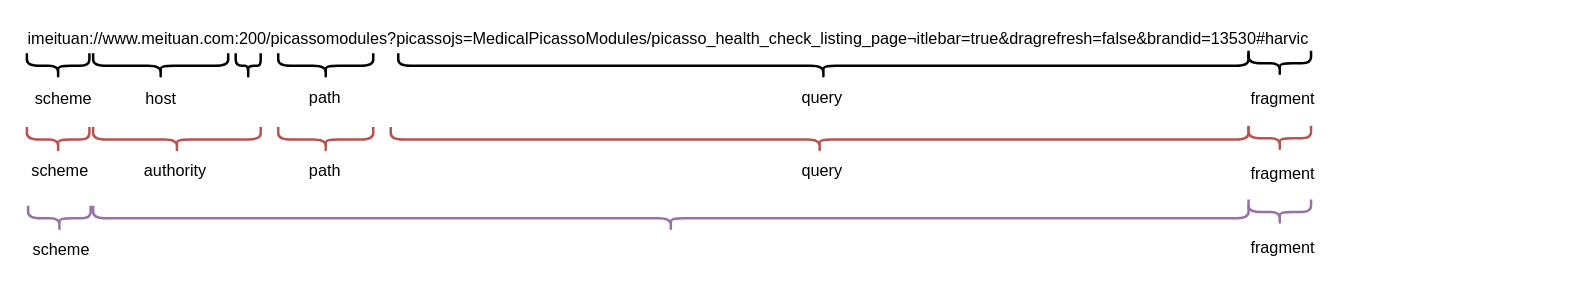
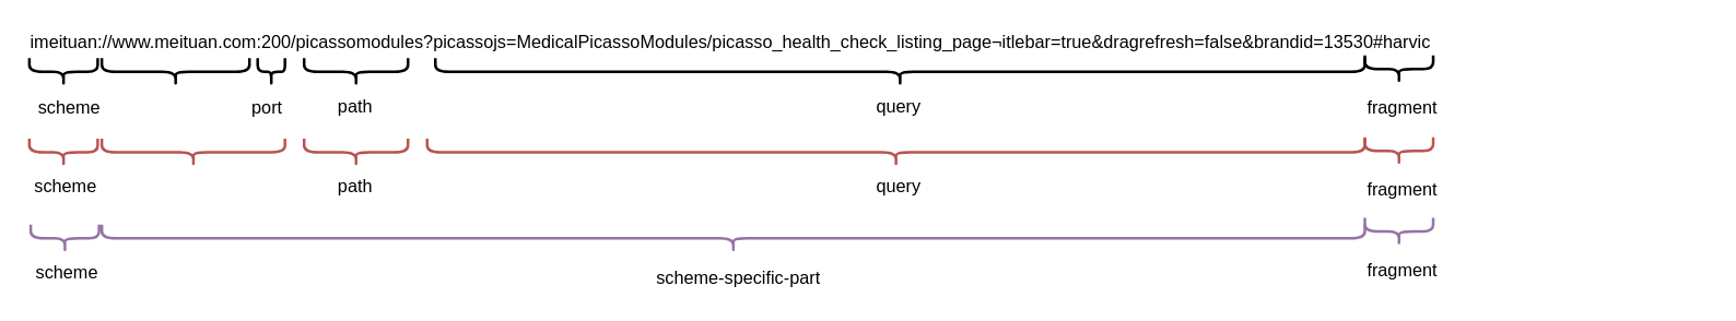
- <mxCell id="7" value="&lt;span&gt;host&lt;/span&gt;" style="text;html=1;resizable=0;points=[];autosize=1;align=center;verticalAlign=top;spacingTop=-4;fontSize=13;" vertex="1" parent="1"><mxGeometry x="108" y="68" width="40" height="20" as="geometry" /></mxCell>
+ <mxCell id="8" value="&lt;div style=&quot;text-align: center&quot;&gt;&lt;span&gt;port&lt;/span&gt;&lt;br&gt;&lt;/div&gt;" style="text;html=1;resizable=0;points=[];autosize=1;align=left;verticalAlign=top;spacingTop=-4;fontSize=13;" vertex="1" parent="1"><mxGeometry x="182" y="68" width="40" height="20" as="geometry" /></mxCell>
- <mxCell id="18" value="&lt;span&gt;authority&lt;/span&gt;" style="text;html=1;resizable=0;points=[];autosize=1;align=left;verticalAlign=top;spacingTop=-4;fontSize=13;" vertex="1" parent="1"><mxGeometry x="113" y="126" width="70" height="20" as="geometry" /></mxCell>
+ <mxCell id="28" value="&lt;span&gt;scheme-specific-part&lt;/span&gt;" style="text;html=1;resizable=0;points=[];autosize=1;align=left;verticalAlign=top;spacingTop=-4;fontSize=13;" vertex="1" parent="1"><mxGeometry x="478" y="193" width="140" height="20" as="geometry" /></mxCell>
